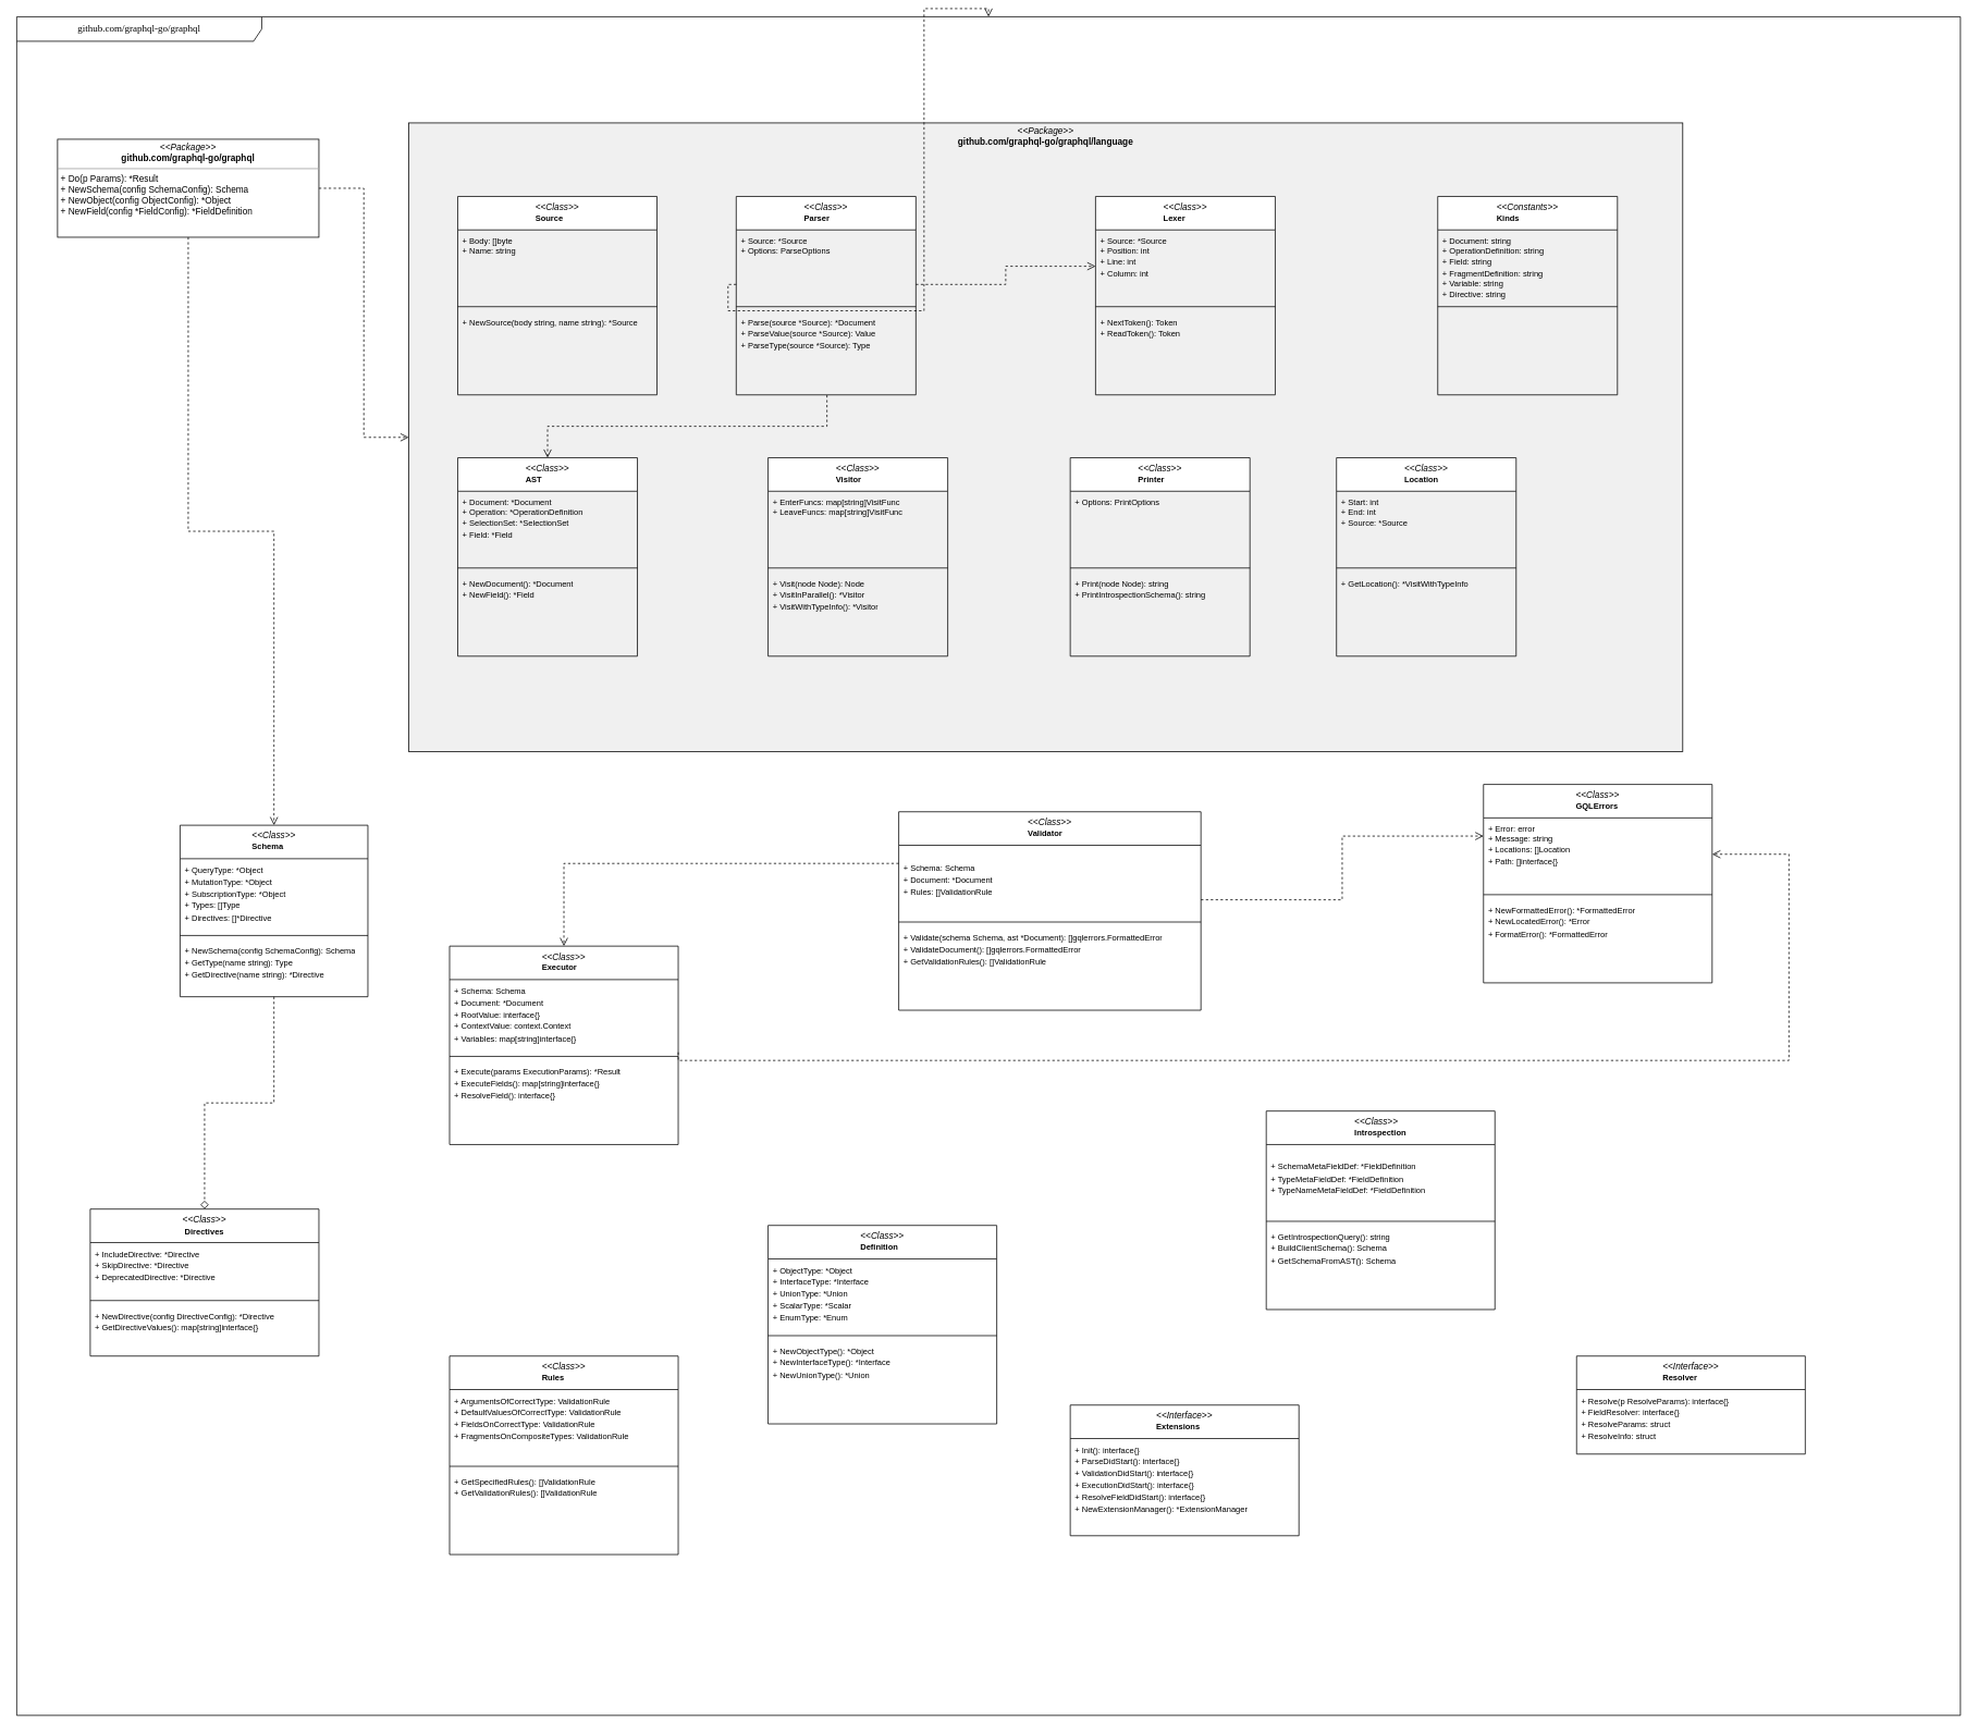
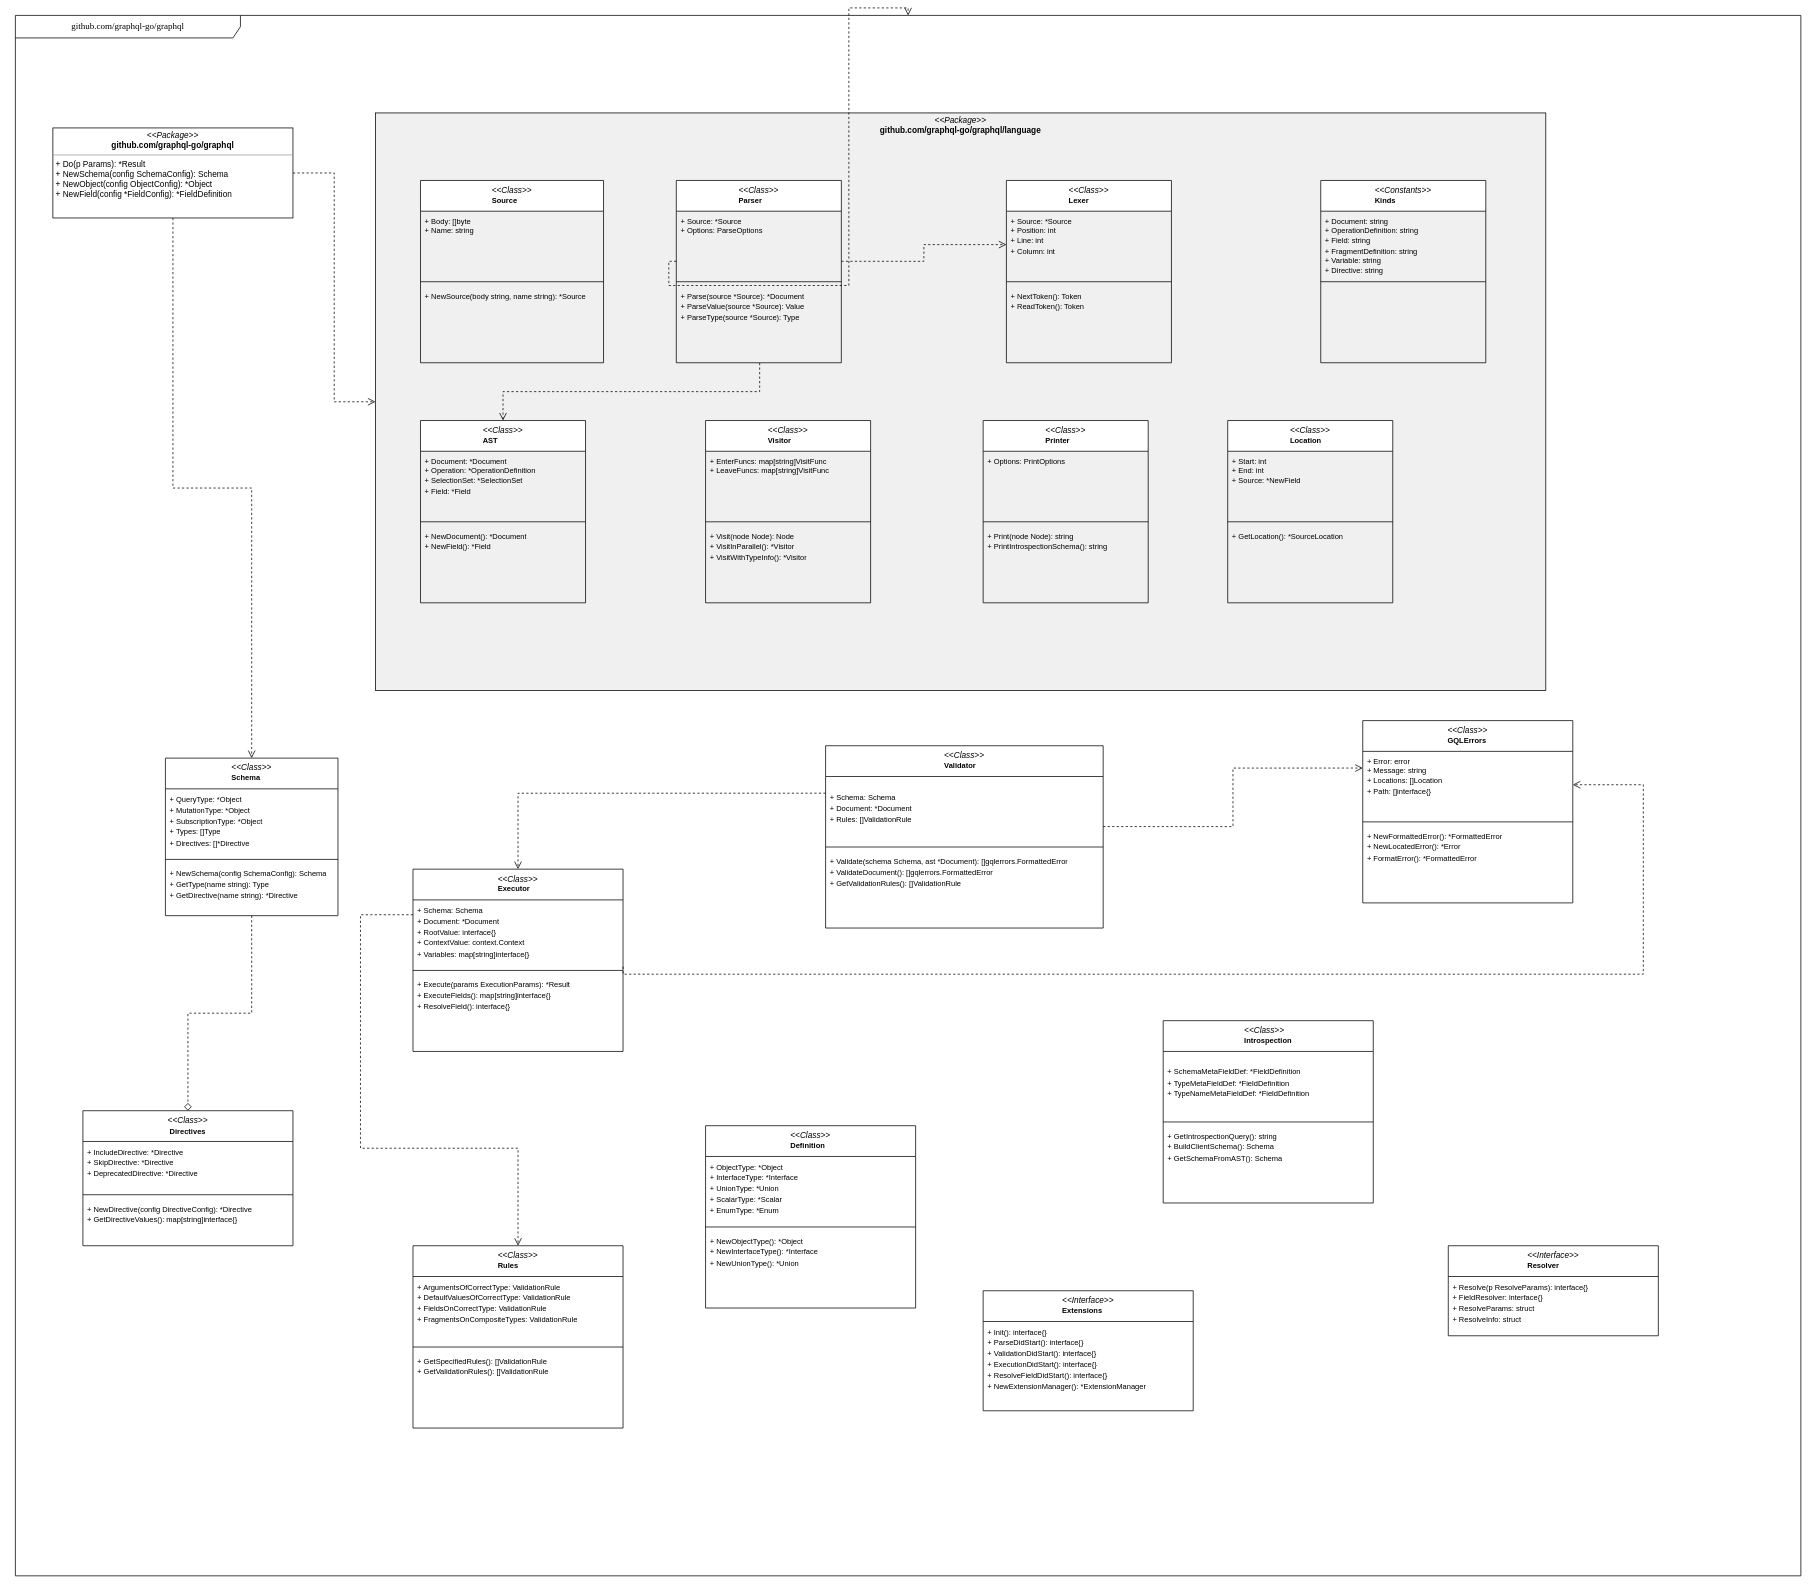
- <mxCell id="75" value="&lt;div style=&quot;text-wrap: nowrap; font-size: 11px;&quot;&gt;&lt;div&gt;&lt;span style=&quot;font-size: 10px;&quot;&gt;+ Start: int&lt;/span&gt;&lt;br style=&quot;font-size: 10px;&quot;&gt;&lt;span style=&quot;font-size: 10px;&quot;&gt;+ End: int&lt;/span&gt;&lt;br style=&quot;font-size: 10px;&quot;&gt;&lt;span style=&quot;font-size: 10px;&quot;&gt;+ Source: *Source&lt;/span&gt;&lt;br&gt;&lt;/div&gt;&lt;/div&gt;" style="text;whiteSpace=wrap;html=1;spacingLeft=4;" vertex="1" parent="74"><mxGeometry y="41" width="220" height="89" as="geometry" /></mxCell>
+ <mxCell id="75" value="&lt;div style=&quot;text-wrap: nowrap; font-size: 11px;&quot;&gt;&lt;div&gt;&lt;span style=&quot;font-size: 10px;&quot;&gt;+ Start: int&lt;/span&gt;&lt;br style=&quot;font-size: 10px;&quot;&gt;&lt;span style=&quot;font-size: 10px;&quot;&gt;+ End: int&lt;/span&gt;&lt;br style=&quot;font-size: 10px;&quot;&gt;&lt;span style=&quot;font-size: 10px;&quot;&gt;+ Source: *NewField&lt;/span&gt;&lt;br&gt;&lt;/div&gt;&lt;/div&gt;" style="text;whiteSpace=wrap;html=1;spacingLeft=4;" vertex="1" parent="74"><mxGeometry y="41" width="220" height="89" as="geometry" /></mxCell>
- <mxCell id="77" value="&lt;div&gt;&lt;/div&gt;&lt;div&gt;&lt;span style=&quot;font-size: 10px; text-wrap: nowrap;&quot;&gt;+ GetLocation(): *VisitWithTypeInfo&lt;/span&gt;&lt;br&gt;&lt;/div&gt;" style="text;strokeColor=none;fillColor=none;align=left;verticalAlign=top;spacingLeft=4;spacingRight=4;overflow=hidden;rotatable=0;points=[[0,0.5],[1,0.5]];portConstraint=eastwest;whiteSpace=wrap;html=1;" vertex="1" parent="74"><mxGeometry y="140" width="220" height="103" as="geometry" /></mxCell>
+ <mxCell id="77" value="&lt;div&gt;&lt;/div&gt;&lt;div&gt;&lt;span style=&quot;font-size: 10px; text-wrap: nowrap;&quot;&gt;+ GetLocation(): *SourceLocation&lt;/span&gt;&lt;br&gt;&lt;/div&gt;" style="text;strokeColor=none;fillColor=none;align=left;verticalAlign=top;spacingLeft=4;spacingRight=4;overflow=hidden;rotatable=0;points=[[0,0.5],[1,0.5]];portConstraint=eastwest;whiteSpace=wrap;html=1;" vertex="1" parent="74"><mxGeometry y="140" width="220" height="103" as="geometry" /></mxCell>
+ <mxCell id="9" style="edgeStyle=orthogonalEdgeStyle;rounded=0;html=1;dashed=1;labelBackgroundColor=none;startFill=0;endArrow=open;endFill=0;endSize=8;fontFamily=Helvetica;fontSize=10;entryX=0.5;entryY=0;entryDx=0;entryDy=0;exitX=0;exitY=0.25;exitDx=0;exitDy=0;" parent="1" source="79" target="22" edge="1"><mxGeometry relative="1" as="geometry"><mxPoint x="1070" y="1440.043" as="sourcePoint" /><mxPoint x="920" y="2070" as="targetPoint" /><Array as="points"><mxPoint x="480" y="1219" /><mxPoint x="480" y="1530" /><mxPoint x="690" y="1530" /></Array></mxGeometry></mxCell>
